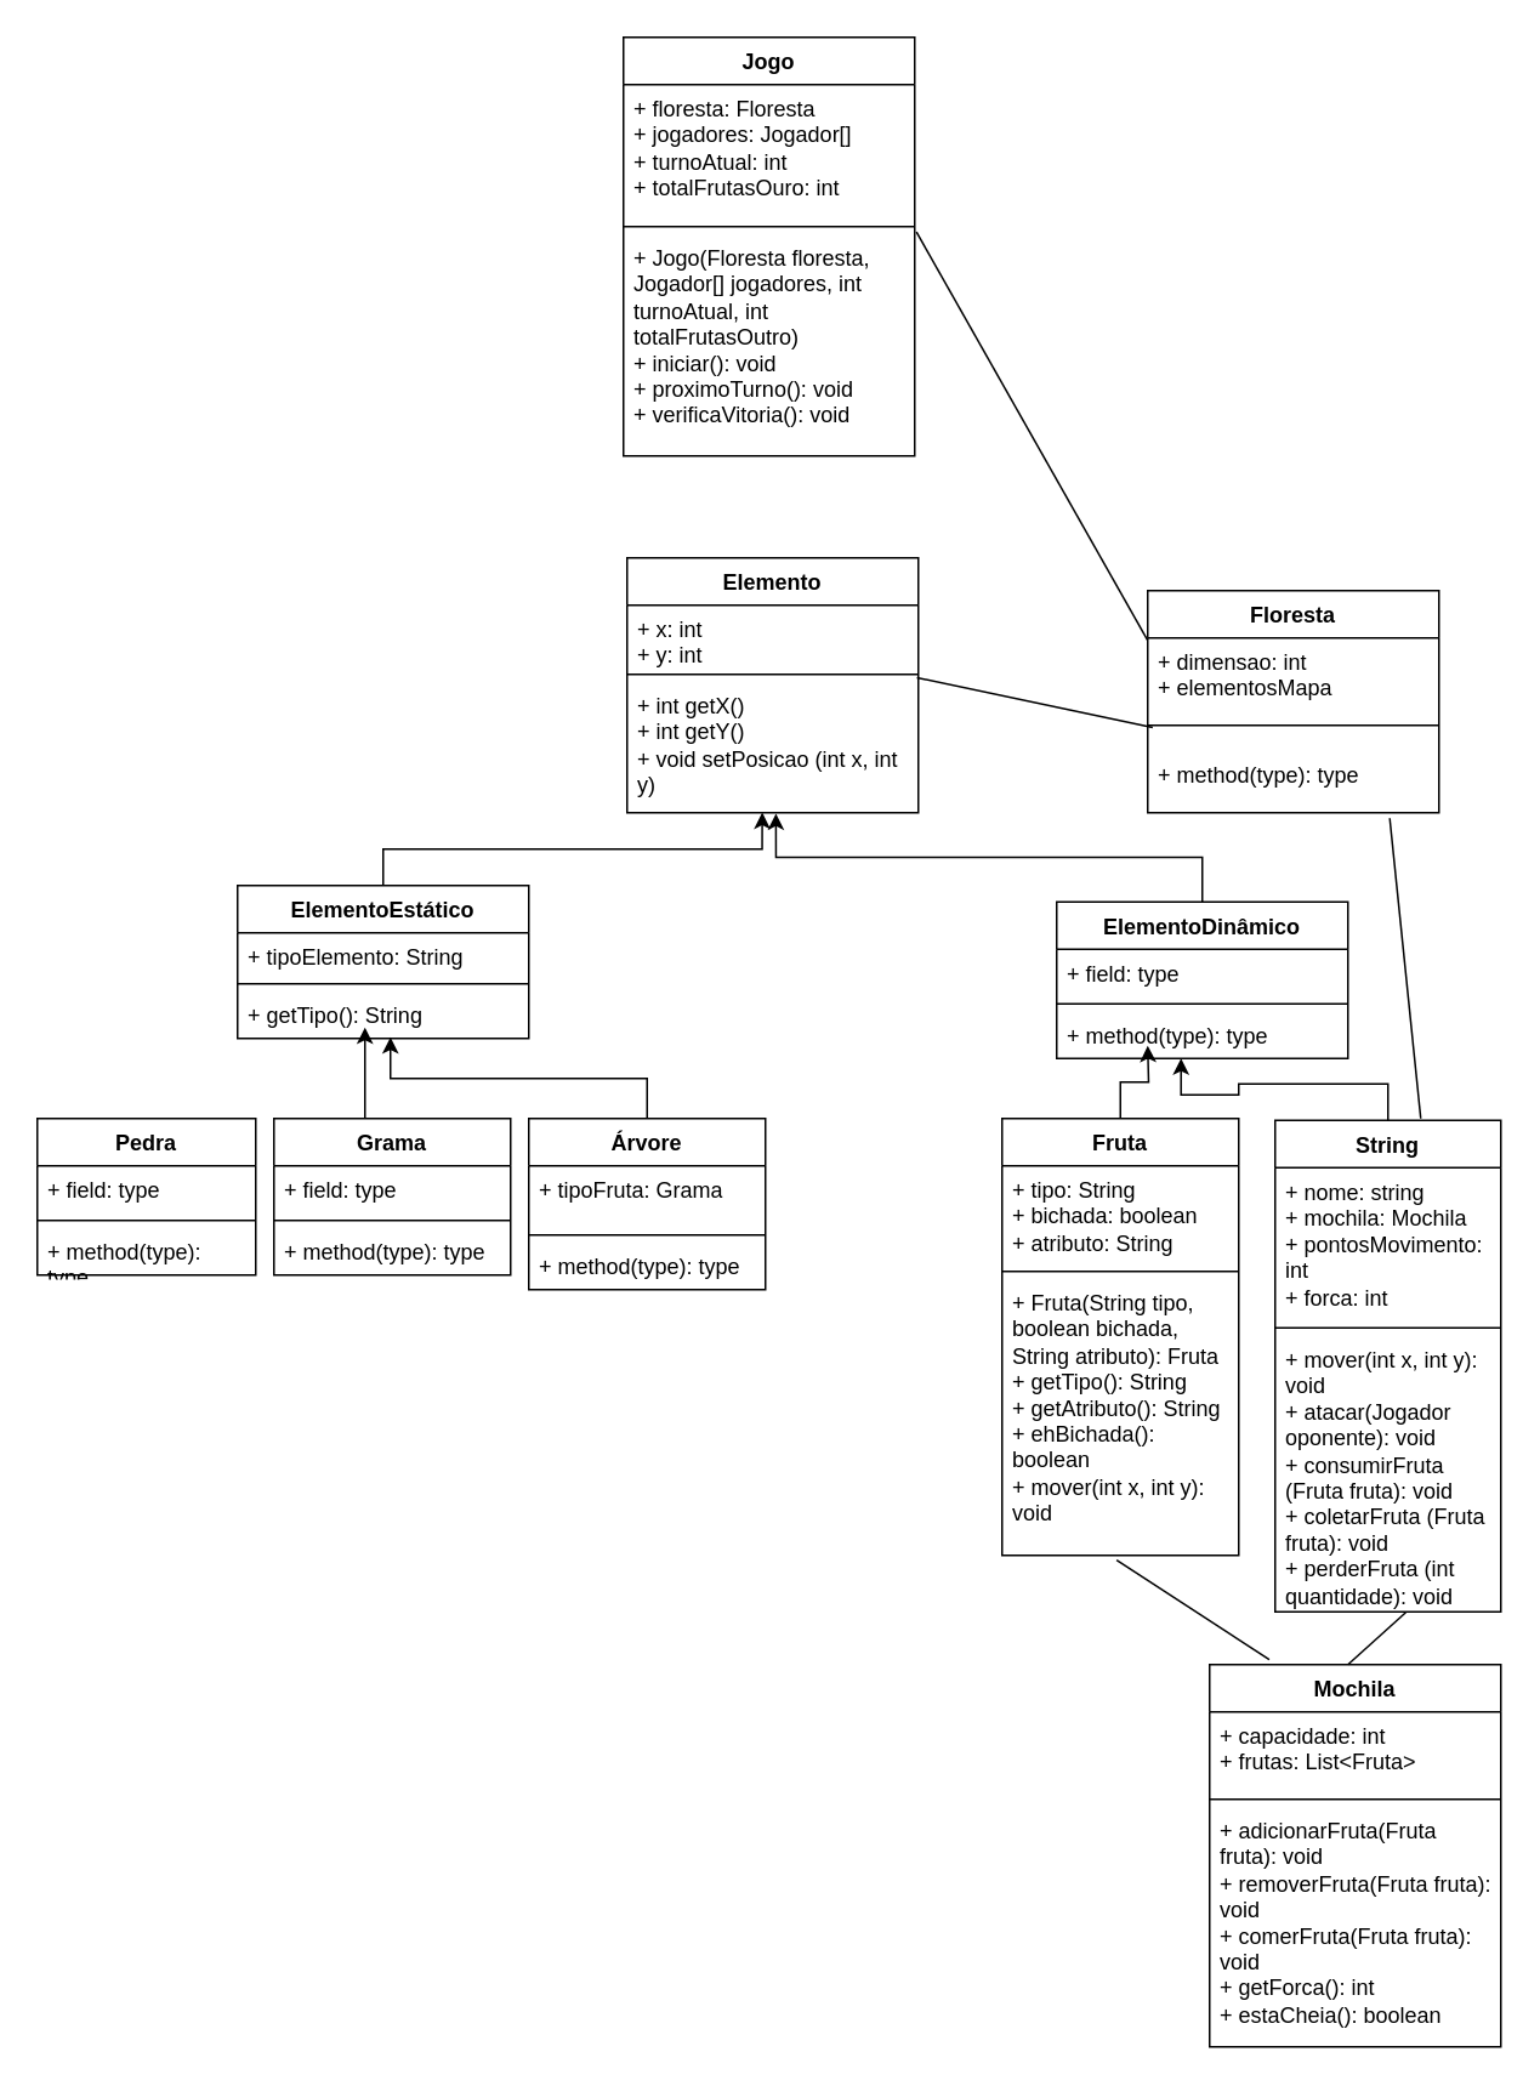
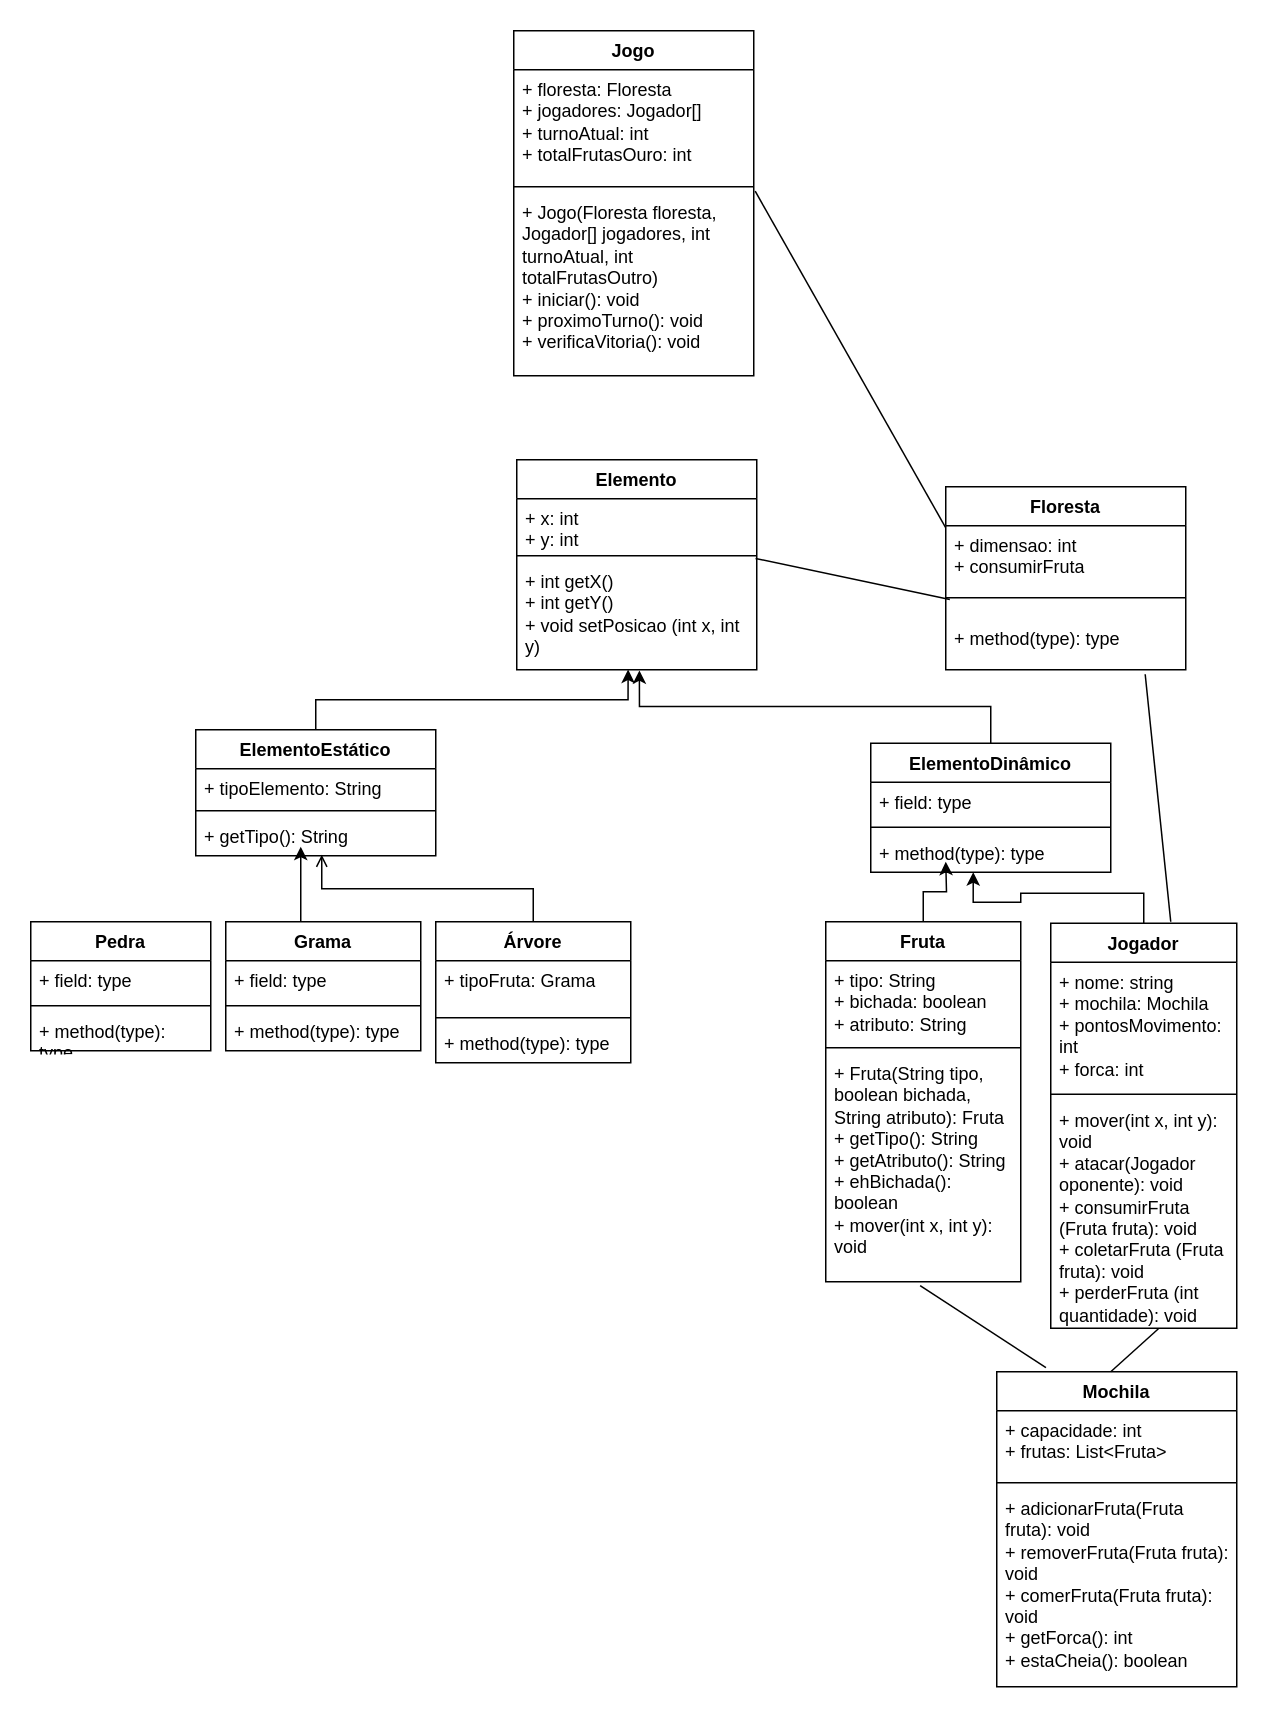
- <mxCell id="3" value="+ dimensao: int&lt;br&gt;+ elementosMapa" style="text;strokeColor=none;fillColor=none;align=left;verticalAlign=top;spacingLeft=4;spacingRight=4;overflow=hidden;rotatable=0;points=[[0,0.5],[1,0.5]];portConstraint=eastwest;whiteSpace=wrap;html=1;" vertex="1" parent="2"><mxGeometry y="26" width="160" height="34" as="geometry" /></mxCell>
+ <mxCell id="3" value="+ dimensao: int&lt;br&gt;+ consumirFruta" style="text;strokeColor=none;fillColor=none;align=left;verticalAlign=top;spacingLeft=4;spacingRight=4;overflow=hidden;rotatable=0;points=[[0,0.5],[1,0.5]];portConstraint=eastwest;whiteSpace=wrap;html=1;" vertex="1" parent="2"><mxGeometry y="26" width="160" height="34" as="geometry" /></mxCell>
- <mxCell id="50" style="edgeStyle=orthogonalEdgeStyle;rounded=0;orthogonalLoop=1;jettySize=auto;html=1;exitX=0.5;exitY=0;exitDx=0;exitDy=0;entryX=0.525;entryY=0.973;entryDx=0;entryDy=0;entryPerimeter=0;" edge="1" parent="1" source="41" target="13"><mxGeometry relative="1" as="geometry" /></mxCell>
+ <mxCell id="50" style="edgeStyle=orthogonalEdgeStyle;rounded=0;orthogonalLoop=1;jettySize=auto;html=1;exitX=0.5;exitY=0;exitDx=0;exitDy=0;entryX=0.525;entryY=0.973;entryDx=0;entryDy=0;entryPerimeter=0;endArrow=open;" edge="1" parent="1" source="41" target="13"><mxGeometry relative="1" as="geometry" /></mxCell>
- <mxCell id="18" value="String" style="swimlane;fontStyle=1;align=center;verticalAlign=top;childLayout=stackLayout;horizontal=1;startSize=26;horizontalStack=0;resizeParent=1;resizeParentMax=0;resizeLast=0;collapsible=1;marginBottom=0;whiteSpace=wrap;html=1;" vertex="1" parent="1"><mxGeometry x="700" y="615" width="124" height="270" as="geometry" /></mxCell>
+ <mxCell id="18" value="Jogador" style="swimlane;fontStyle=1;align=center;verticalAlign=top;childLayout=stackLayout;horizontal=1;startSize=26;horizontalStack=0;resizeParent=1;resizeParentMax=0;resizeLast=0;collapsible=1;marginBottom=0;whiteSpace=wrap;html=1;" vertex="1" parent="1"><mxGeometry x="700" y="615" width="124" height="270" as="geometry" /></mxCell>
